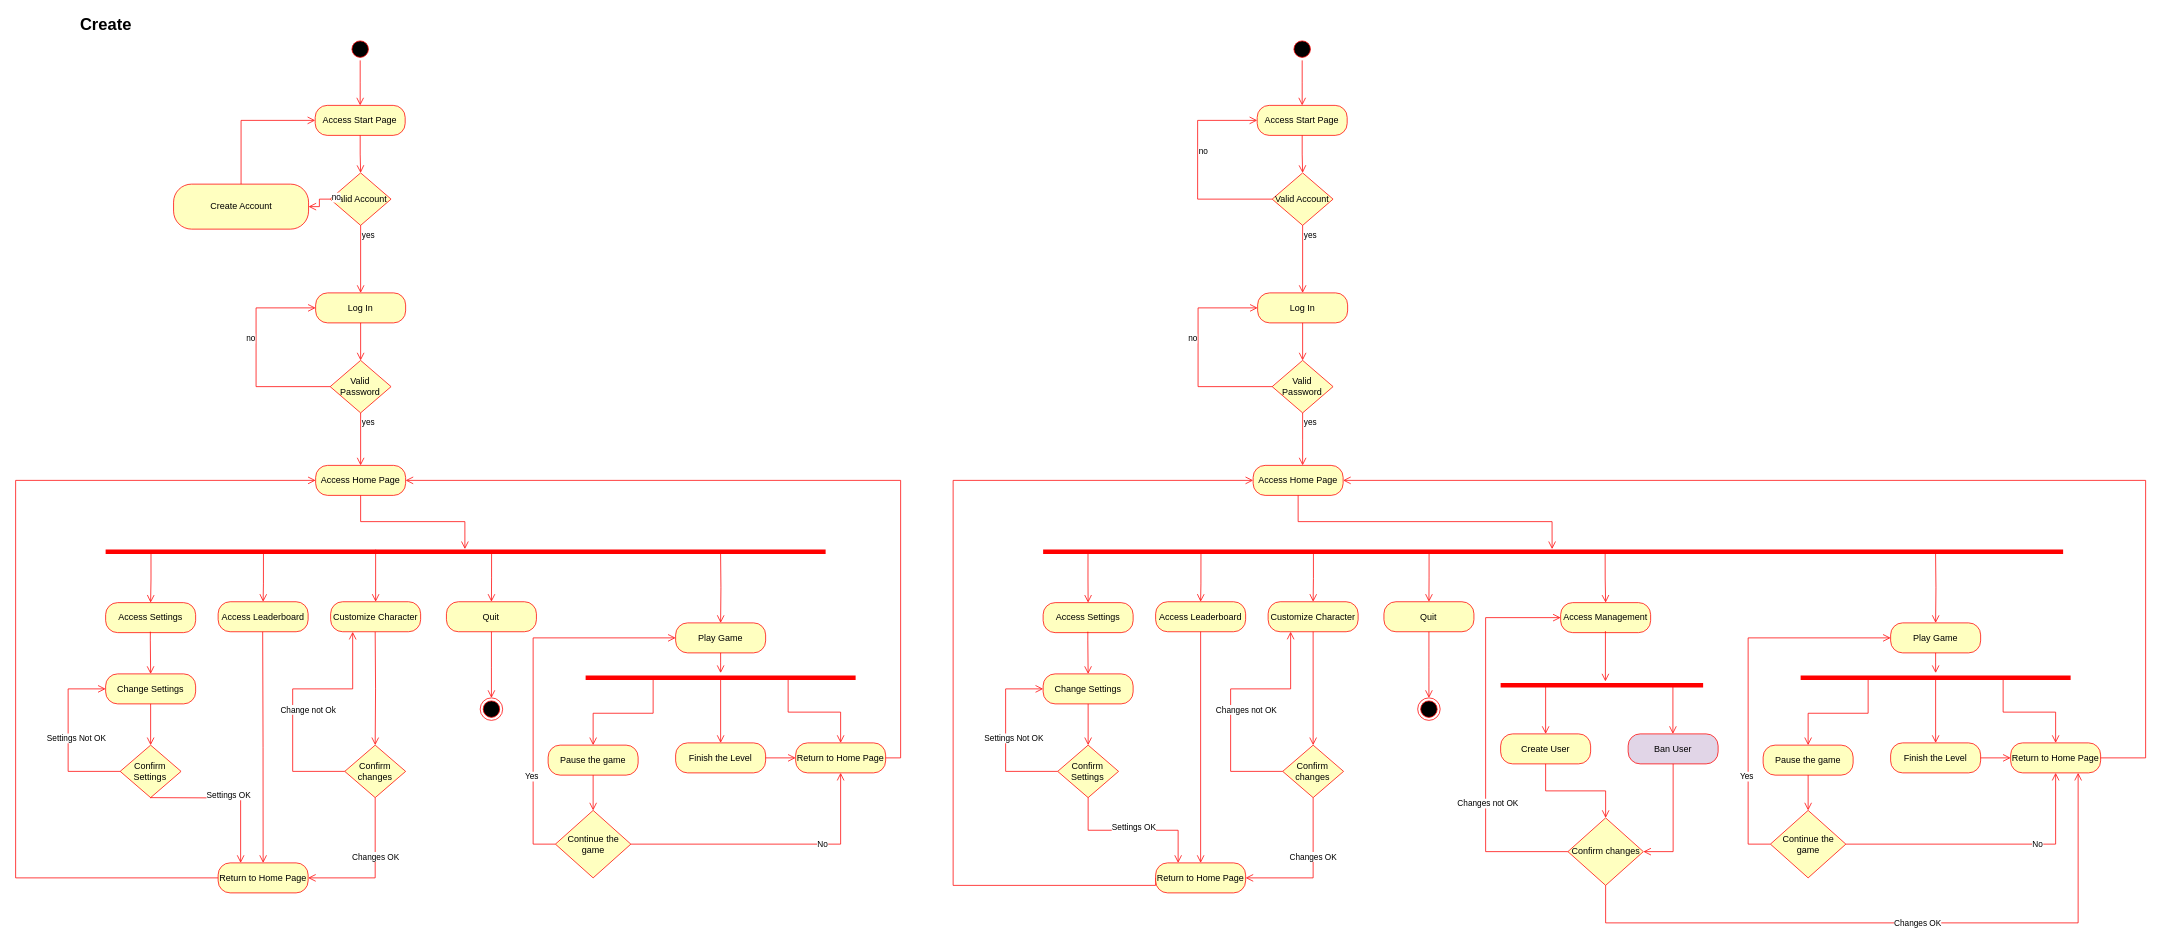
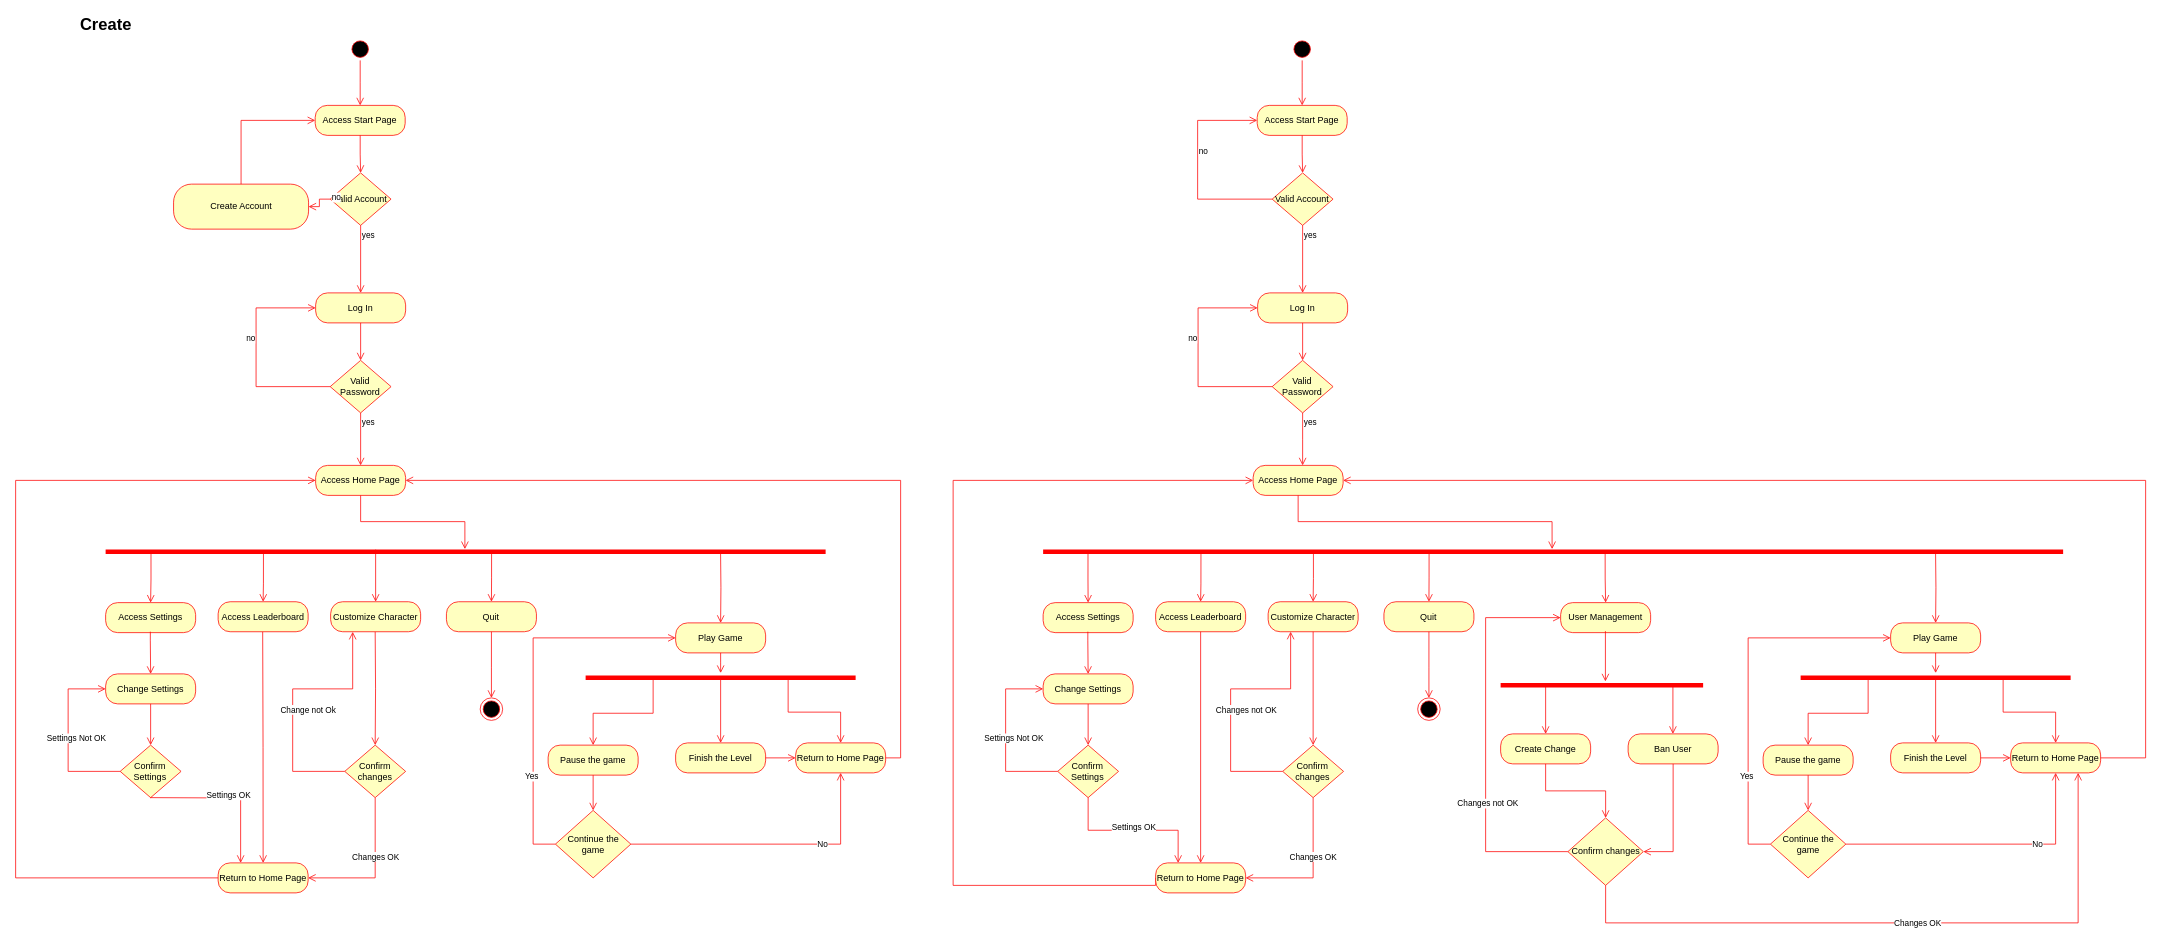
- <mxCell id="128" value="Access Management" style="rounded=1;whiteSpace=wrap;html=1;arcSize=40;fontColor=#000000;fillColor=#ffffc0;strokeColor=#ff0000;" vertex="1" parent="1"><mxGeometry x="2080" y="803" width="120" height="40" as="geometry" /></mxCell>
+ <mxCell id="128" value="User Management" style="rounded=1;whiteSpace=wrap;html=1;arcSize=40;fontColor=#000000;fillColor=#ffffc0;strokeColor=#ff0000;" vertex="1" parent="1"><mxGeometry x="2080" y="803" width="120" height="40" as="geometry" /></mxCell>
- <mxCell id="131" value="Create User" style="rounded=1;whiteSpace=wrap;html=1;arcSize=40;fontColor=#000000;fillColor=#ffffc0;strokeColor=#ff0000;" vertex="1" parent="1"><mxGeometry x="2000" y="978" width="120" height="40" as="geometry" /></mxCell>
+ <mxCell id="131" value="Create Change" style="rounded=1;whiteSpace=wrap;html=1;arcSize=40;fontColor=#000000;fillColor=#ffffc0;strokeColor=#ff0000;" vertex="1" parent="1"><mxGeometry x="2000" y="978" width="120" height="40" as="geometry" /></mxCell>
- <mxCell id="132" value="Ban User" style="rounded=1;whiteSpace=wrap;html=1;arcSize=40;fontColor=#000000;fillColor=#e1d5e7;strokeColor=#ff0000;" vertex="1" parent="1"><mxGeometry x="2170" y="978" width="120" height="40" as="geometry" /></mxCell>
+ <mxCell id="132" value="Ban User" style="rounded=1;whiteSpace=wrap;html=1;arcSize=40;fontColor=#000000;fillColor=#ffffc0;strokeColor=#ff0000;" vertex="1" parent="1"><mxGeometry x="2170" y="978" width="120" height="40" as="geometry" /></mxCell>
